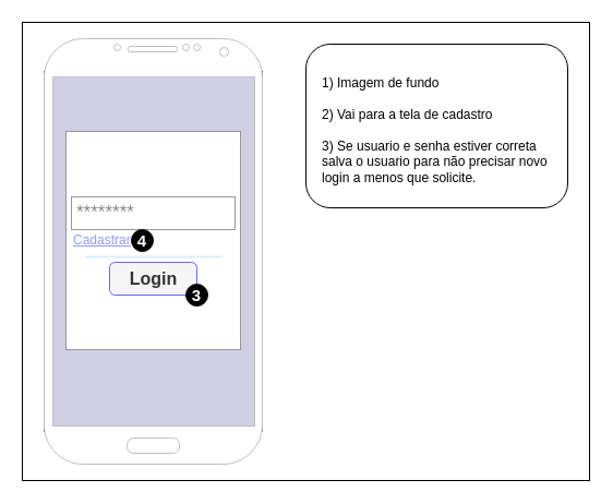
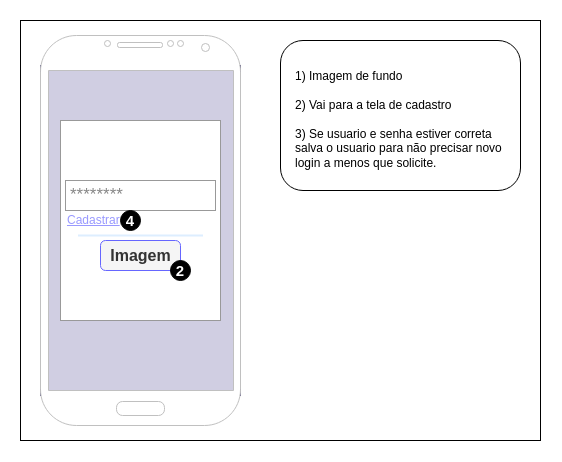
- <mxCell id="12" value="Login" style="strokeWidth=1;shadow=0;dashed=0;align=center;html=1;shape=mxgraph.mockup.forms.rrect;rSize=5;strokeColor=#6666FF;fontColor=#333333;fillColor=#f5f5f5;fontSize=16;fontStyle=1;" vertex="1" parent="6"><mxGeometry x="40" y="120" width="80" height="30" as="geometry" /></mxCell>
+ <mxCell id="12" value="Imagem" style="strokeWidth=1;shadow=0;dashed=0;align=center;html=1;shape=mxgraph.mockup.forms.rrect;rSize=5;strokeColor=#6666FF;fontColor=#333333;fillColor=#f5f5f5;fontSize=16;fontStyle=1;" vertex="1" parent="6"><mxGeometry x="40" y="120" width="80" height="30" as="geometry" /></mxCell>
- <mxCell id="14" value="&lt;font color=&quot;#ffffff&quot;&gt;&lt;span style=&quot;font-size: 15px;&quot;&gt;&lt;b&gt;3&lt;/b&gt;&lt;/span&gt;&lt;/font&gt;" style="ellipse;whiteSpace=wrap;html=1;aspect=fixed;fillColor=#000000;" vertex="1" parent="6"><mxGeometry x="110" y="140" width="20" height="20" as="geometry" /></mxCell>
+ <mxCell id="14" value="&lt;font color=&quot;#ffffff&quot;&gt;&lt;span style=&quot;font-size: 15px;&quot;&gt;&lt;b&gt;2&lt;/b&gt;&lt;/span&gt;&lt;/font&gt;" style="ellipse;whiteSpace=wrap;html=1;aspect=fixed;fillColor=#000000;" vertex="1" parent="6"><mxGeometry x="110" y="140" width="20" height="20" as="geometry" /></mxCell>
